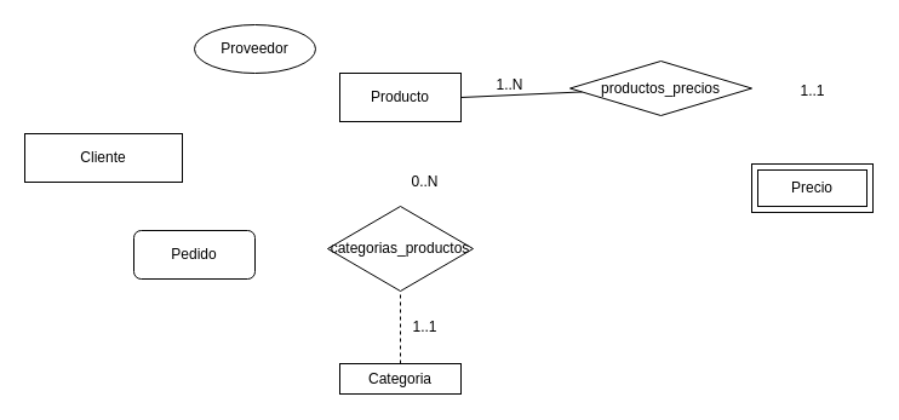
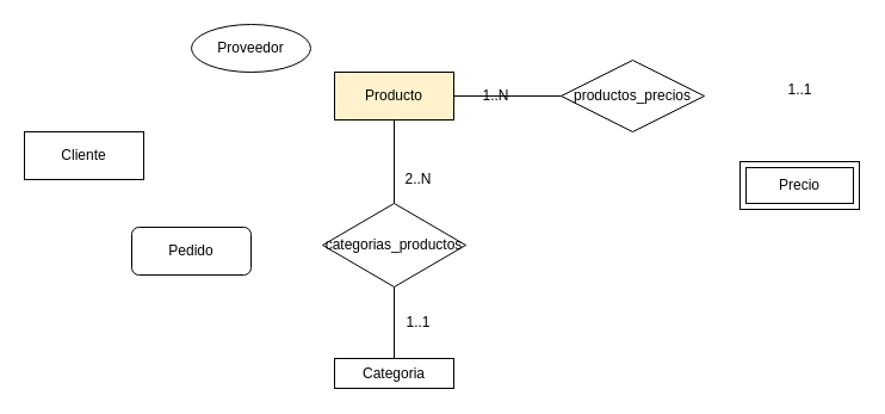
- <mxCell id="15" value="1..N" style="text;html=1;align=center;verticalAlign=middle;resizable=0;points=[];autosize=1;strokeColor=none;fillColor=none;" vertex="1" parent="1"><mxGeometry x="395" y="55" width="50" height="30" as="geometry" /></mxCell>
+ <mxCell id="15" value="1..N" style="text;html=1;align=center;verticalAlign=middle;resizable=0;points=[];autosize=1;strokeColor=none;fillColor=none;" vertex="1" parent="1"><mxGeometry x="390" y="65" width="50" height="30" as="geometry" /></mxCell>
- <mxCell id="13" value="productos_precios" style="shape=rhombus;perimeter=rhombusPerimeter;whiteSpace=wrap;html=1;align=center;" vertex="1" parent="1"><mxGeometry x="470" y="50" width="150" height="45" as="geometry" /></mxCell>
+ <mxCell id="13" value="productos_precios" style="shape=rhombus;perimeter=rhombusPerimeter;whiteSpace=wrap;html=1;align=center;" vertex="1" parent="1"><mxGeometry x="470" y="50" width="120" height="60" as="geometry" /></mxCell>
- <mxCell id="6" value="Producto" style="whiteSpace=wrap;html=1;align=center;" vertex="1" parent="1"><mxGeometry x="280" y="60" width="100" height="40" as="geometry" /></mxCell>
+ <mxCell id="6" value="Producto" style="whiteSpace=wrap;html=1;align=center;fillColor=#fff2cc;" vertex="1" parent="1"><mxGeometry x="280" y="60" width="100" height="40" as="geometry" /></mxCell>
- <mxCell id="4" value="Cliente" style="whiteSpace=wrap;html=1;align=center;" vertex="1" parent="1"><mxGeometry x="20" y="110" width="130" height="40" as="geometry" /></mxCell>
+ <mxCell id="4" value="Cliente" style="whiteSpace=wrap;html=1;align=center;" vertex="1" parent="1"><mxGeometry x="20" y="110" width="100" height="40" as="geometry" /></mxCell>
+ <mxCell id="7" value="" style="endArrow=none;html=1;rounded=0;entryX=0.5;entryY=1;entryDx=0;entryDy=0;exitX=0.5;exitY=0;exitDx=0;exitDy=0;" edge="1" parent="1" source="8" target="6"><mxGeometry relative="1" as="geometry"><mxPoint x="190" y="150" as="sourcePoint" /><mxPoint x="350" y="150" as="targetPoint" /></mxGeometry></mxCell>
- <mxCell id="11" value="0..N" style="text;html=1;align=center;verticalAlign=middle;resizable=0;points=[];autosize=1;strokeColor=none;fillColor=none;" vertex="1" parent="1"><mxGeometry x="325" y="135" width="50" height="30" as="geometry" /></mxCell>
+ <mxCell id="11" value="2..N" style="text;html=1;align=center;verticalAlign=middle;resizable=0;points=[];autosize=1;strokeColor=none;fillColor=none;" vertex="1" parent="1"><mxGeometry x="325" y="135" width="50" height="30" as="geometry" /></mxCell>
- <mxCell id="9" value="" style="endArrow=none;html=1;rounded=0;entryX=0.5;entryY=1;entryDx=0;entryDy=0;exitX=0.5;exitY=0;exitDx=0;exitDy=0;dashed=1;" edge="1" parent="1" source="3" target="8"><mxGeometry relative="1" as="geometry"><mxPoint x="190" y="260" as="sourcePoint" /><mxPoint x="350" y="260" as="targetPoint" /></mxGeometry></mxCell>
+ <mxCell id="9" value="" style="endArrow=none;html=1;rounded=0;entryX=0.5;entryY=1;entryDx=0;entryDy=0;exitX=0.5;exitY=0;exitDx=0;exitDy=0;" edge="1" parent="1" source="3" target="8"><mxGeometry relative="1" as="geometry"><mxPoint x="190" y="260" as="sourcePoint" /><mxPoint x="350" y="260" as="targetPoint" /></mxGeometry></mxCell>
